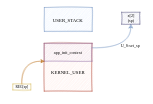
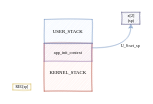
- <mxCell id="7" value="&lt;font&gt;&lt;span style=&quot;font-size: 8px;&quot;&gt;USER_STACK&lt;/span&gt;&lt;/font&gt;" style="rounded=0;whiteSpace=wrap;html=1;fillColor=#dae8fc;strokeColor=#6c8ebf;sketch=1;strokeWidth=0.5;fontFamily=Hack Nerd Font;" vertex="1" parent="1"><mxGeometry x="73.25" y="12" width="80" height="40" as="geometry" /></mxCell>
+ <mxCell id="7" value="&lt;font&gt;&lt;span style=&quot;font-size: 8px;&quot;&gt;USER_STACK&lt;/span&gt;&lt;/font&gt;" style="rounded=0;whiteSpace=wrap;html=1;fillColor=#dae8fc;strokeColor=#6c8ebf;sketch=1;strokeWidth=0.5;fontFamily=Hack Nerd Font;" vertex="1" parent="1"><mxGeometry x="73.25" y="32" width="80" height="40" as="geometry" /></mxCell>
- <mxCell id="8" style="edgeStyle=orthogonalEdgeStyle;curved=1;sketch=1;orthogonalLoop=1;jettySize=auto;html=1;exitX=0.5;exitY=0;exitDx=0;exitDy=0;entryX=0;entryY=1;entryDx=0;entryDy=0;strokeWidth=0.5;fontFamily=Hack Nerd Font;fontSize=8;startArrow=none;startFill=0;endArrow=classic;endFill=1;endSize=4;sourcePerimeterSpacing=0;targetPerimeterSpacing=0;fillColor=#fad7ac;strokeColor=#b46504;" edge="1" parent="1" source="9" target="5"><mxGeometry relative="1" as="geometry"><Array as="points"><mxPoint x="35" y="102" /></Array></mxGeometry></mxCell>
- <mxCell id="2" value="&lt;font style=&quot;font-size: 8px;&quot;&gt;&lt;br&gt;KERNEL_USER&lt;br&gt;&lt;/font&gt;" style="rounded=0;whiteSpace=wrap;html=1;fillColor=#fad9d5;strokeColor=#ae4132;sketch=1;strokeWidth=0.5;fontFamily=Hack Nerd Font;" vertex="1" parent="1"><mxGeometry x="73" y="72" width="80" height="80" as="geometry" /></mxCell>
+ <mxCell id="2" value="&lt;font style=&quot;font-size: 8px;&quot;&gt;&lt;br&gt;KERNEL_STACK&lt;br&gt;&lt;/font&gt;" style="rounded=0;whiteSpace=wrap;html=1;fillColor=#fad9d5;strokeColor=#ae4132;sketch=1;strokeWidth=0.5;fontFamily=Hack Nerd Font;" vertex="1" parent="1"><mxGeometry x="73" y="72" width="80" height="80" as="geometry" /></mxCell>
